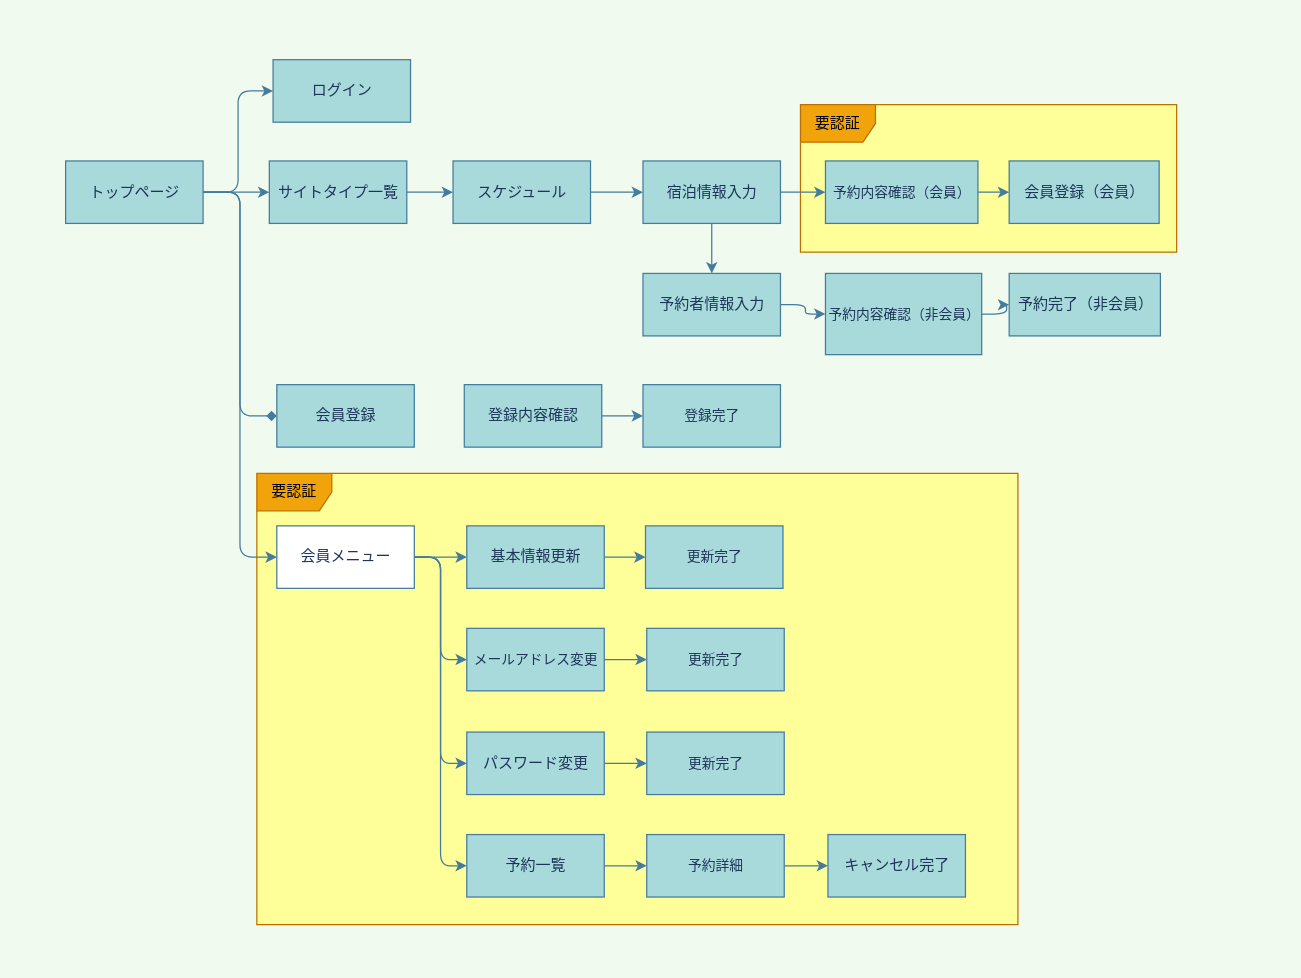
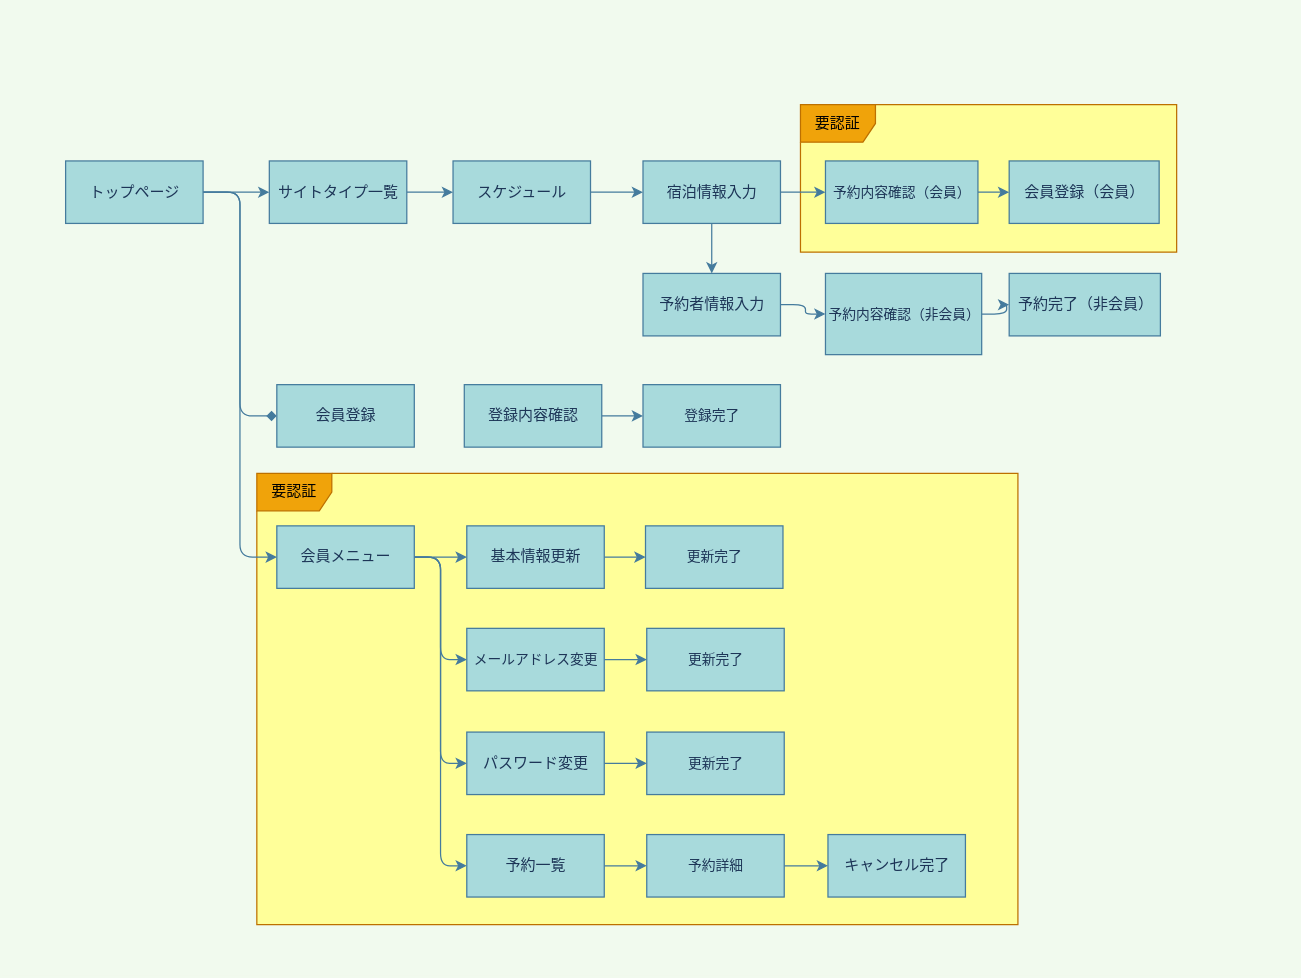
- <mxCell id="43" value="ログイン" style="html=1;fillColor=#A8DADC;strokeColor=#457B9D;fontColor=#1D3557;" vertex="1" parent="1"><mxGeometry x="218" y="47" width="110" height="50" as="geometry" /></mxCell>
- <mxCell id="8" style="edgeStyle=orthogonalEdgeStyle;curved=0;rounded=1;sketch=0;orthogonalLoop=1;jettySize=auto;html=1;entryX=0;entryY=0.5;entryDx=0;entryDy=0;fontSize=12;fontColor=#1D3557;strokeColor=#457B9D;fillColor=#A8DADC;labelBackgroundColor=#F1FAEE;" edge="1" parent="1" source="9" target="43"><mxGeometry relative="1" as="geometry" /></mxCell>
- <mxCell id="14" value="会員メニュー" style="html=1;fillColor=#ffffff;strokeColor=#457B9D;fontColor=#1D3557;" vertex="1" parent="1"><mxGeometry x="221" y="420" width="110" height="50" as="geometry" /></mxCell>
+ <mxCell id="14" value="会員メニュー" style="html=1;fillColor=#A8DADC;strokeColor=#457B9D;fontColor=#1D3557;" vertex="1" parent="1"><mxGeometry x="221" y="420" width="110" height="50" as="geometry" /></mxCell>
